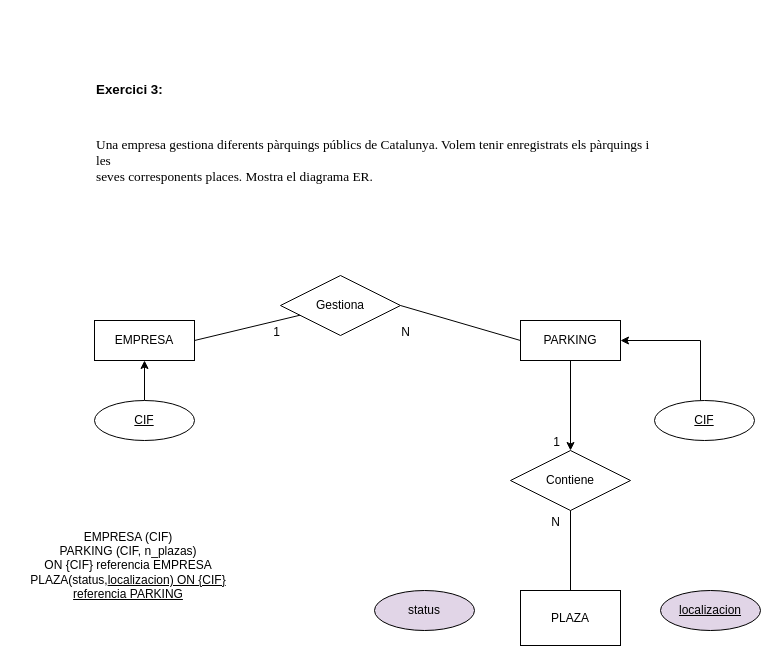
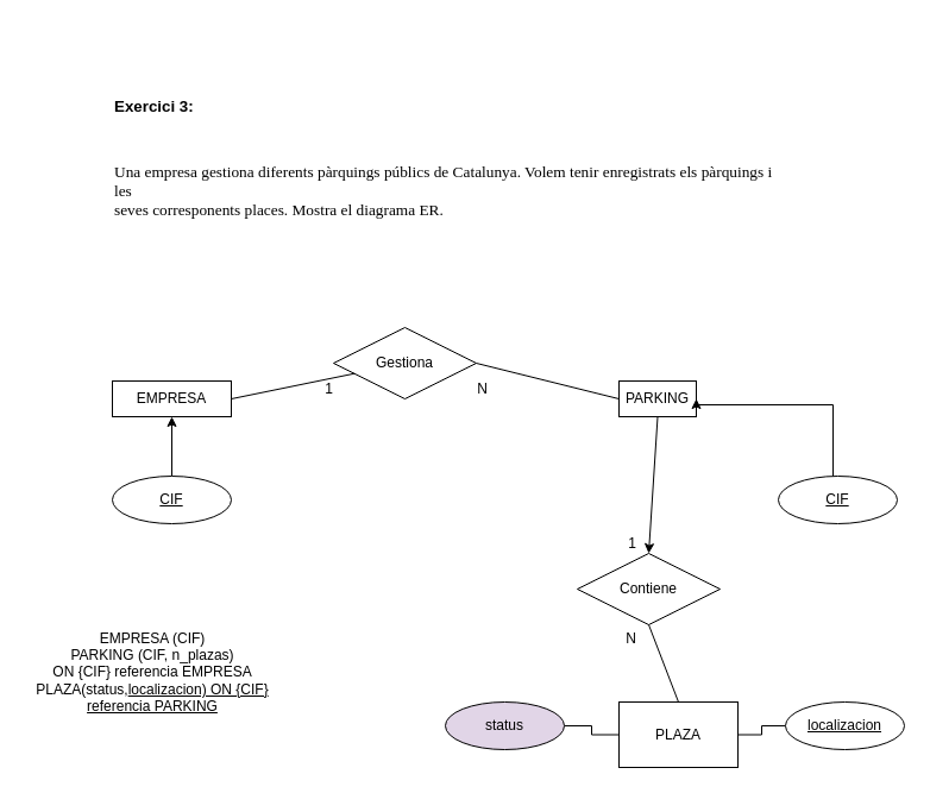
- <mxCell id="3" value="EMPRESA" style="whiteSpace=wrap;html=1;align=center;" vertex="1" parent="1"><mxGeometry x="94" y="320" width="100" height="40" as="geometry" /></mxCell>
+ <mxCell id="3" value="EMPRESA" style="whiteSpace=wrap;html=1;align=center;" vertex="1" parent="1"><mxGeometry x="94" y="320" width="100" height="30" as="geometry" /></mxCell>
- <mxCell id="5" value="PARKING" style="whiteSpace=wrap;html=1;align=center;" vertex="1" parent="1"><mxGeometry x="520" y="320" width="100" height="40" as="geometry" /></mxCell>
+ <mxCell id="5" value="PARKING" style="whiteSpace=wrap;html=1;align=center;" vertex="1" parent="1"><mxGeometry x="520" y="320" width="65" height="30" as="geometry" /></mxCell>
- <mxCell id="18" value="Contiene" style="shape=rhombus;perimeter=rhombusPerimeter;whiteSpace=wrap;html=1;align=center;" vertex="1" parent="1"><mxGeometry x="510" y="450" width="120" height="60" as="geometry" /></mxCell>
+ <mxCell id="18" value="Contiene" style="shape=rhombus;perimeter=rhombusPerimeter;whiteSpace=wrap;html=1;align=center;" vertex="1" parent="1"><mxGeometry x="485" y="465" width="120" height="60" as="geometry" /></mxCell>
- <mxCell id="24" value="localizacion" style="ellipse;whiteSpace=wrap;html=1;align=center;fontStyle=4;fillColor=#e1d5e7;" vertex="1" parent="1"><mxGeometry x="660" y="590" width="100" height="40" as="geometry" /></mxCell>
+ <mxCell id="24" value="localizacion" style="ellipse;whiteSpace=wrap;html=1;align=center;fontStyle=4;" vertex="1" parent="1"><mxGeometry x="660" y="590" width="100" height="40" as="geometry" /></mxCell>
+ <mxCell id="16" style="edgeStyle=orthogonalEdgeStyle;rounded=0;orthogonalLoop=1;jettySize=auto;html=1;endArrow=none;endFill=0;" edge="1" parent="1" source="17" target="23"><mxGeometry relative="1" as="geometry" /></mxCell>
+ <mxCell id="15" style="edgeStyle=orthogonalEdgeStyle;rounded=0;orthogonalLoop=1;jettySize=auto;html=1;endArrow=none;endFill=0;" edge="1" parent="1" source="17" target="24"><mxGeometry relative="1" as="geometry" /></mxCell>
